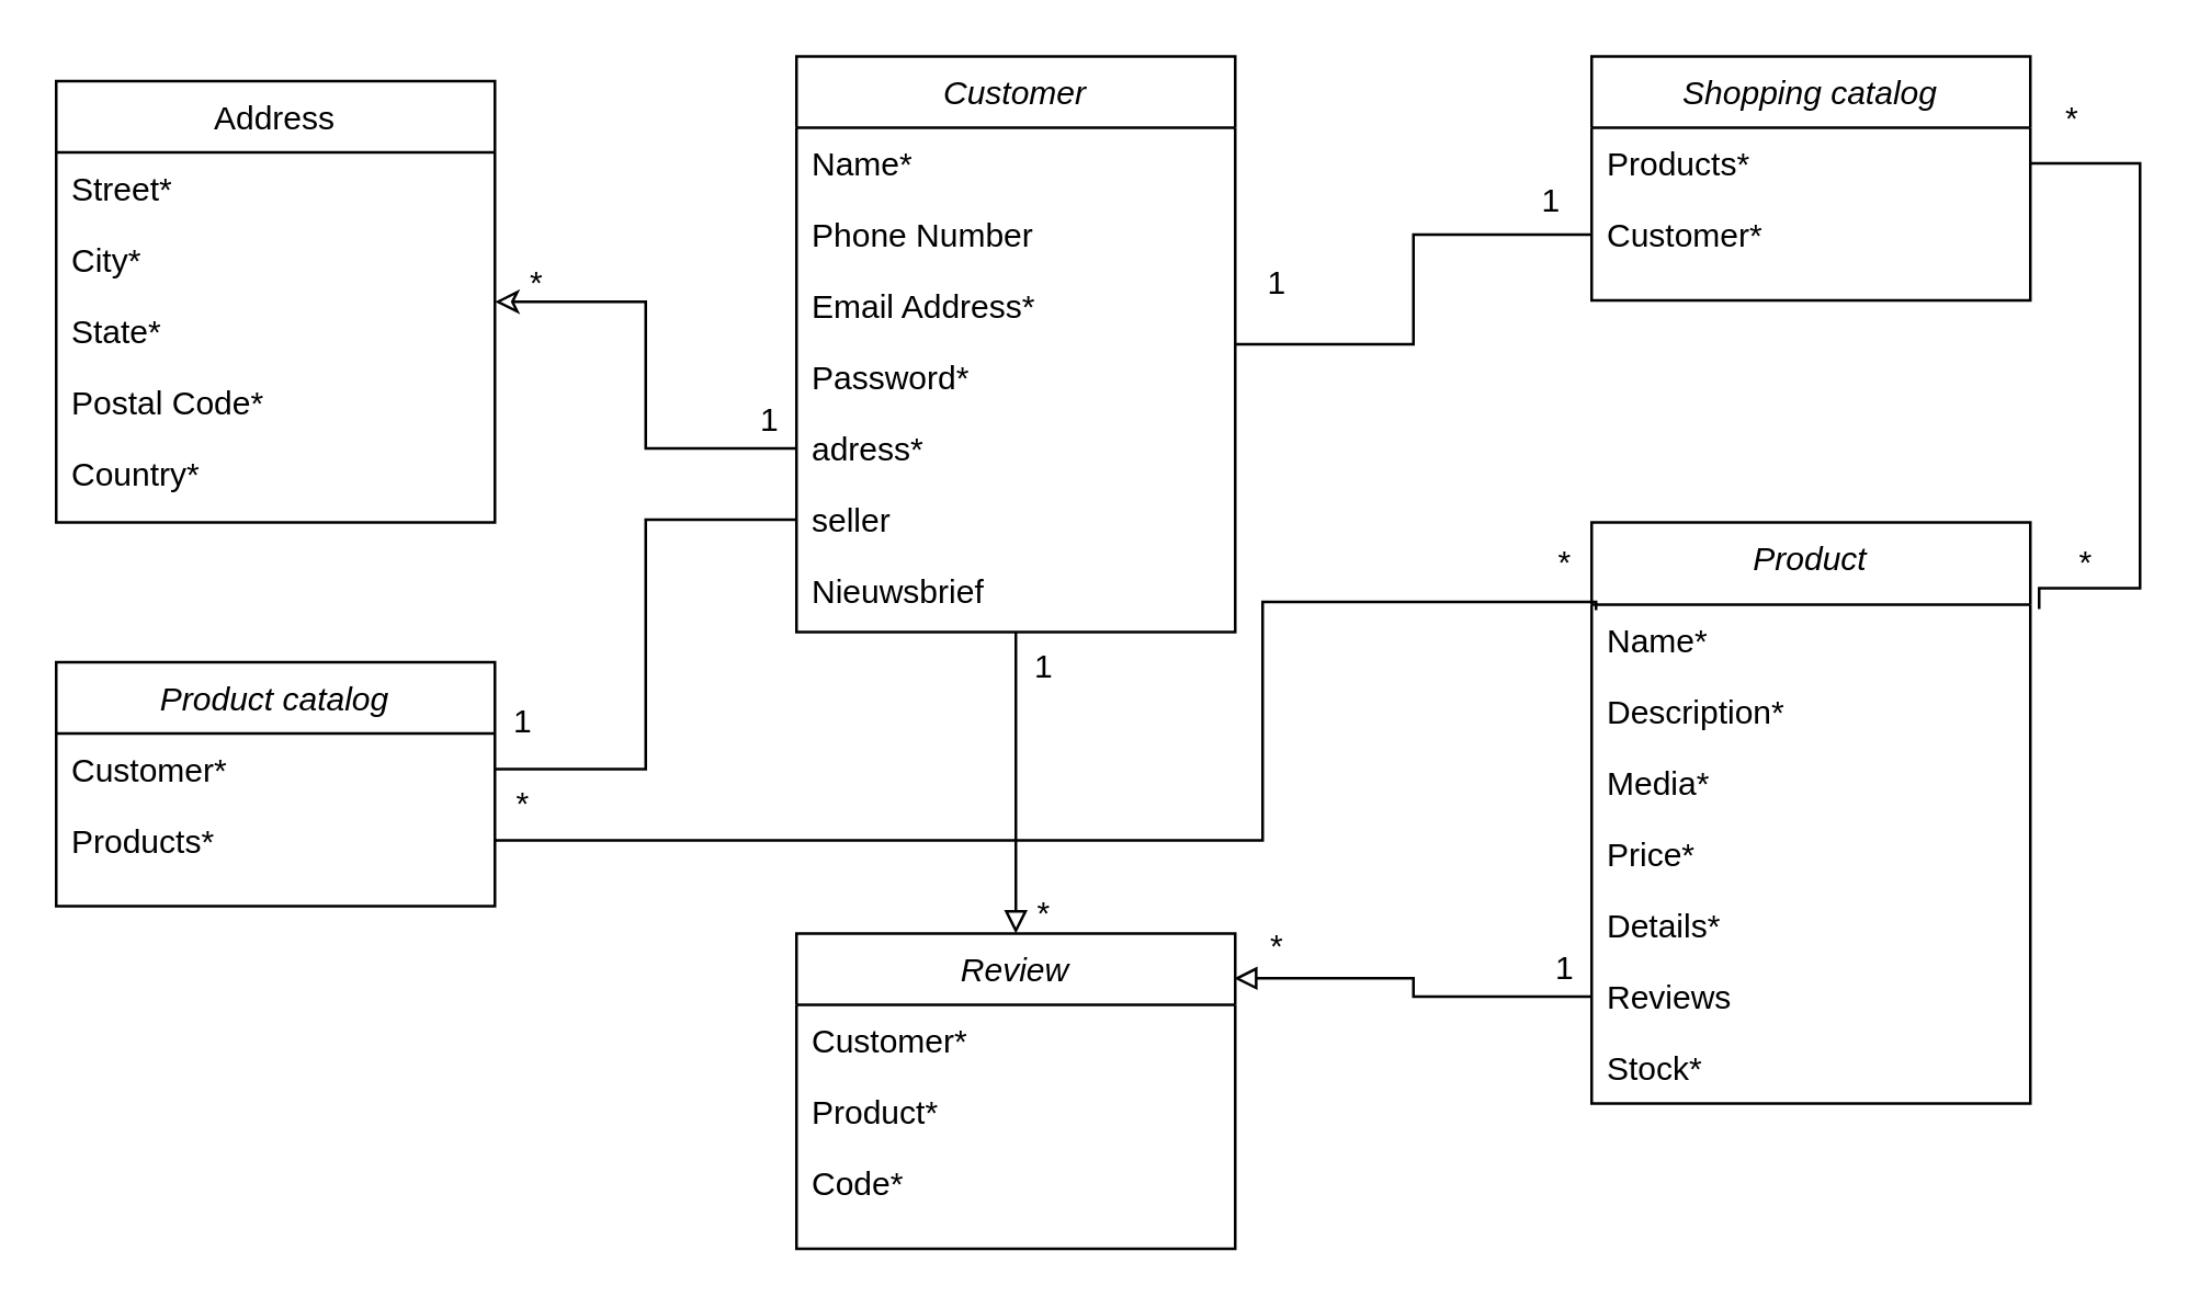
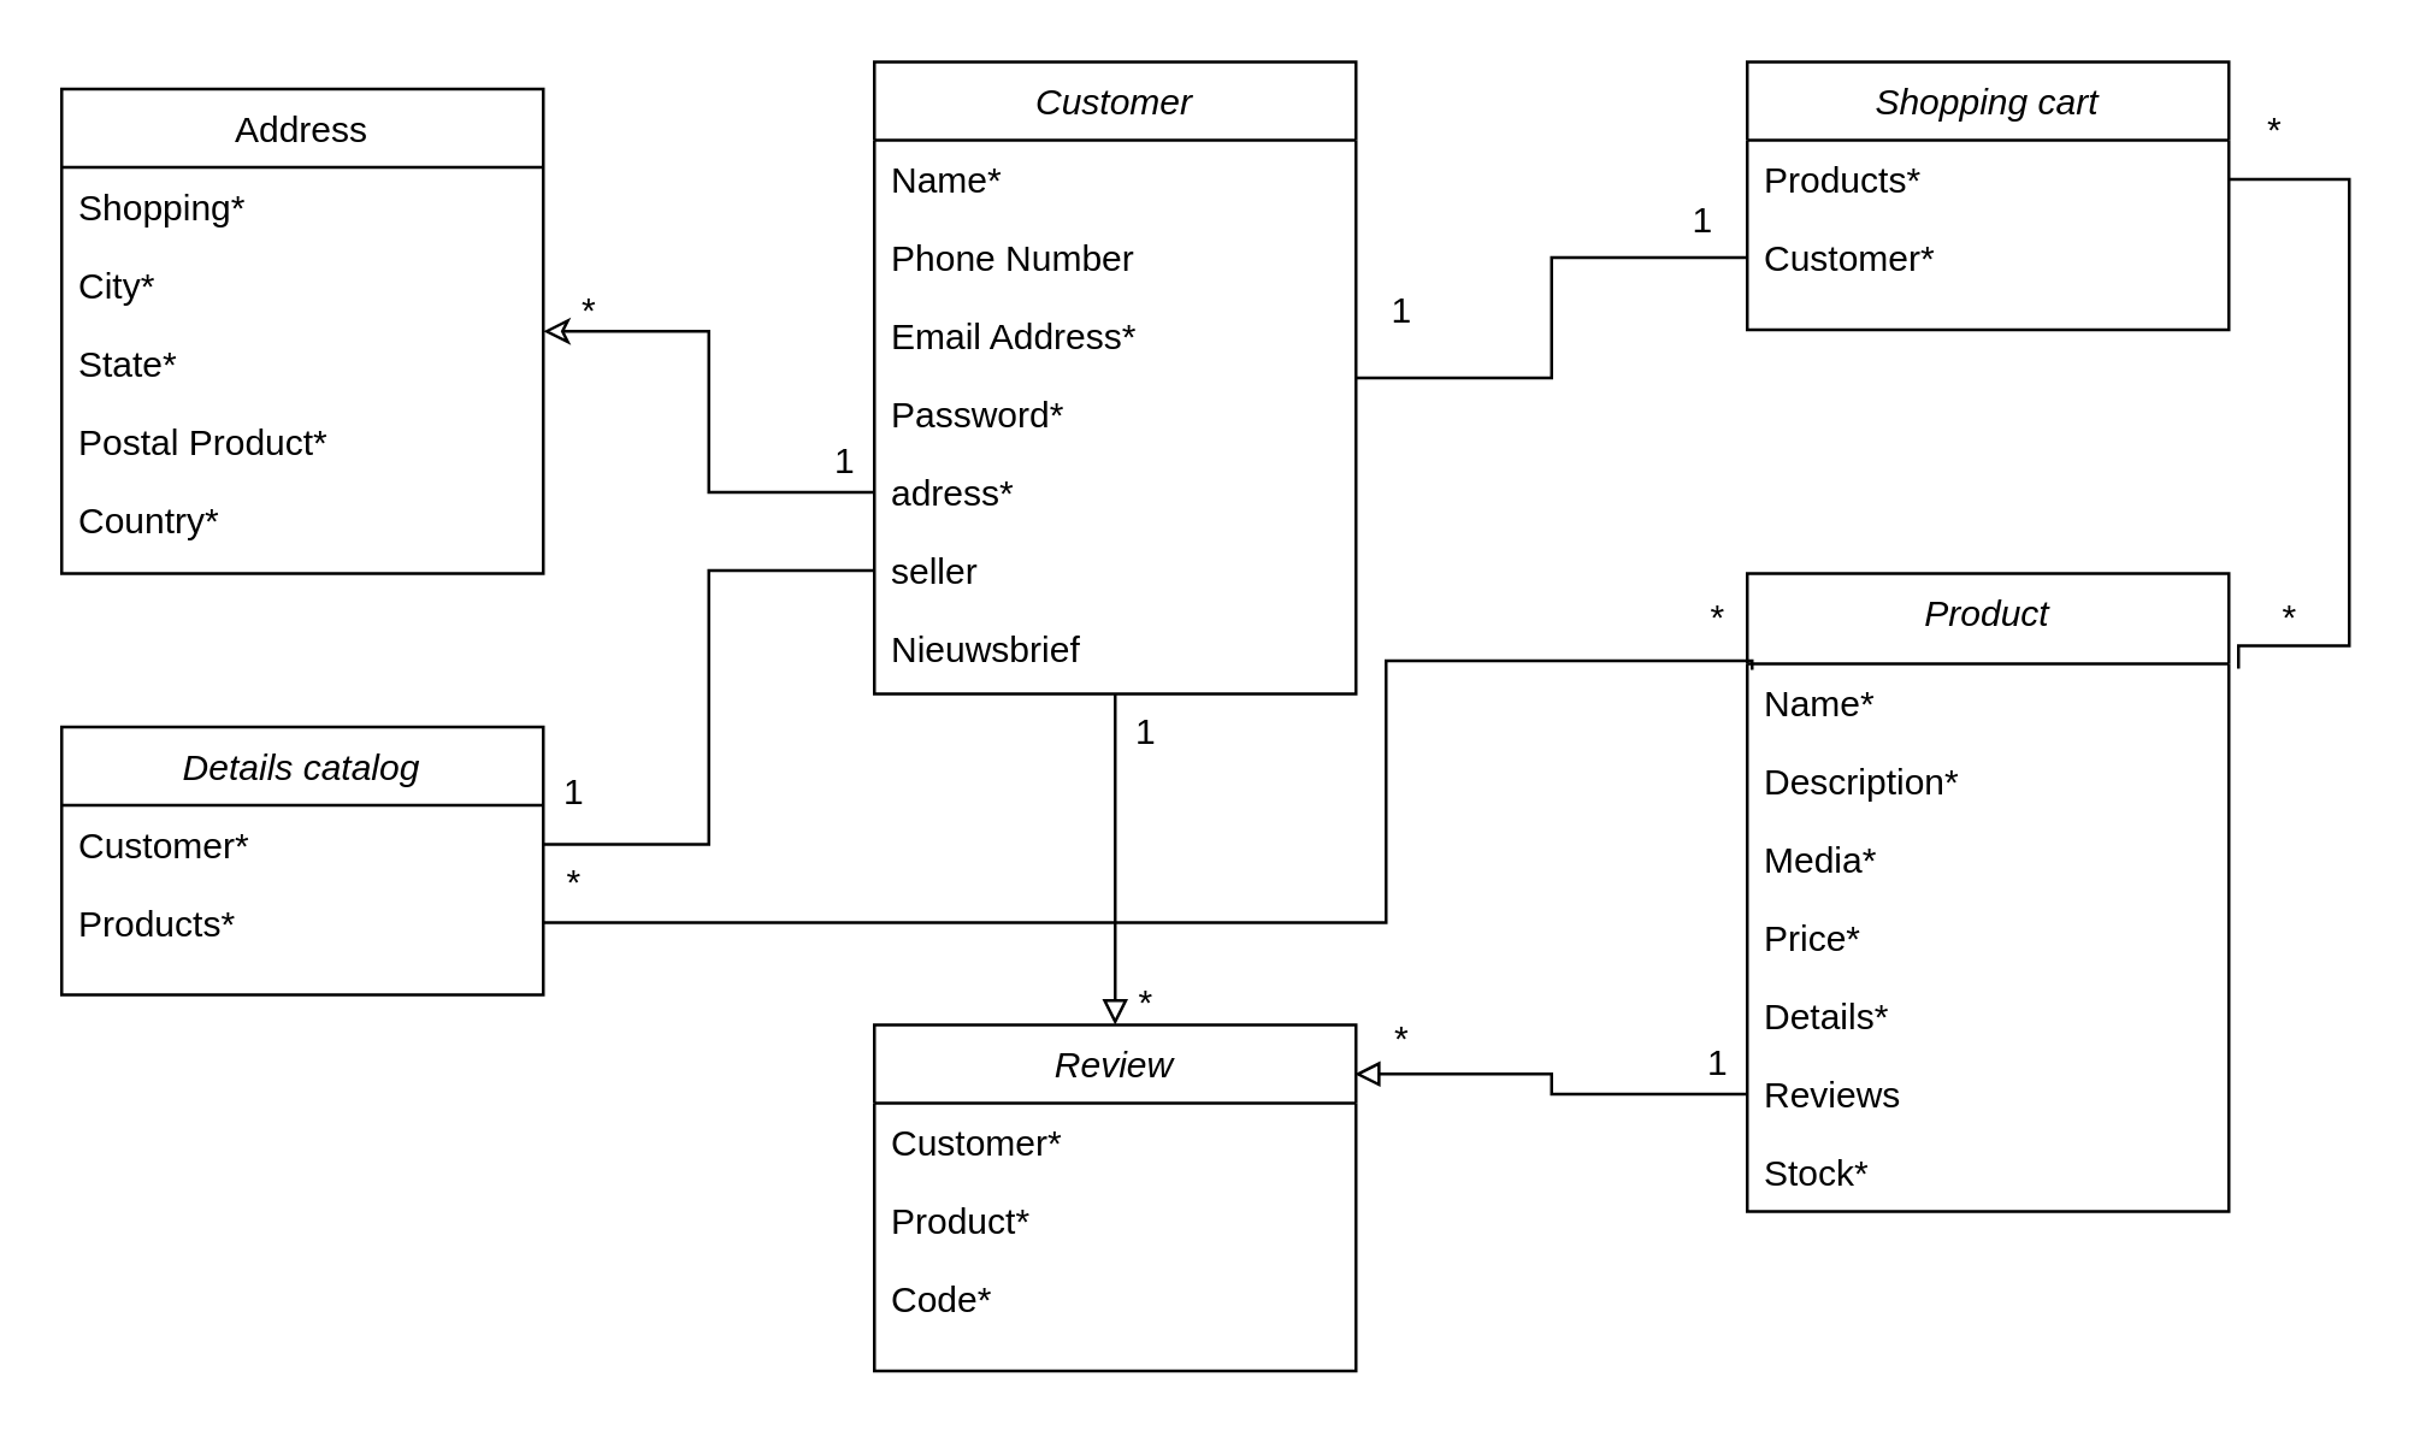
- <mxCell id="12" value="Shopping catalog" style="swimlane;fontStyle=2;align=center;verticalAlign=top;childLayout=stackLayout;horizontal=1;startSize=26;horizontalStack=0;resizeParent=1;resizeLast=0;collapsible=1;marginBottom=0;rounded=0;shadow=0;strokeWidth=1;" parent="1" vertex="1"><mxGeometry x="580" y="20" width="160" height="89" as="geometry"><mxRectangle x="230" y="140" width="160" height="26" as="alternateBounds" /></mxGeometry></mxCell>
+ <mxCell id="12" value="Shopping cart" style="swimlane;fontStyle=2;align=center;verticalAlign=top;childLayout=stackLayout;horizontal=1;startSize=26;horizontalStack=0;resizeParent=1;resizeLast=0;collapsible=1;marginBottom=0;rounded=0;shadow=0;strokeWidth=1;" parent="1" vertex="1"><mxGeometry x="580" y="20" width="160" height="89" as="geometry"><mxRectangle x="230" y="140" width="160" height="26" as="alternateBounds" /></mxGeometry></mxCell>
- <mxCell id="28" value="Street*" style="text;align=left;verticalAlign=top;spacingLeft=4;spacingRight=4;overflow=hidden;rotatable=0;points=[[0,0.5],[1,0.5]];portConstraint=eastwest;" parent="27" vertex="1"><mxGeometry y="26" width="160" height="26" as="geometry" /></mxCell>
+ <mxCell id="28" value="Shopping*" style="text;align=left;verticalAlign=top;spacingLeft=4;spacingRight=4;overflow=hidden;rotatable=0;points=[[0,0.5],[1,0.5]];portConstraint=eastwest;" parent="27" vertex="1"><mxGeometry y="26" width="160" height="26" as="geometry" /></mxCell>
- <mxCell id="31" value="Postal Code*" style="text;align=left;verticalAlign=top;spacingLeft=4;spacingRight=4;overflow=hidden;rotatable=0;points=[[0,0.5],[1,0.5]];portConstraint=eastwest;rounded=0;shadow=0;html=0;" parent="27" vertex="1"><mxGeometry y="104" width="160" height="26" as="geometry" /></mxCell>
+ <mxCell id="31" value="Postal Product*" style="text;align=left;verticalAlign=top;spacingLeft=4;spacingRight=4;overflow=hidden;rotatable=0;points=[[0,0.5],[1,0.5]];portConstraint=eastwest;rounded=0;shadow=0;html=0;" parent="27" vertex="1"><mxGeometry y="104" width="160" height="26" as="geometry" /></mxCell>
- <mxCell id="43" value="Product catalog" style="swimlane;fontStyle=2;align=center;verticalAlign=top;childLayout=stackLayout;horizontal=1;startSize=26;horizontalStack=0;resizeParent=1;resizeLast=0;collapsible=1;marginBottom=0;rounded=0;shadow=0;strokeWidth=1;" parent="1" vertex="1"><mxGeometry x="20" y="241" width="160" height="89" as="geometry"><mxRectangle x="230" y="140" width="160" height="26" as="alternateBounds" /></mxGeometry></mxCell>
+ <mxCell id="43" value="Details catalog" style="swimlane;fontStyle=2;align=center;verticalAlign=top;childLayout=stackLayout;horizontal=1;startSize=26;horizontalStack=0;resizeParent=1;resizeLast=0;collapsible=1;marginBottom=0;rounded=0;shadow=0;strokeWidth=1;" parent="1" vertex="1"><mxGeometry x="20" y="241" width="160" height="89" as="geometry"><mxRectangle x="230" y="140" width="160" height="26" as="alternateBounds" /></mxGeometry></mxCell>
